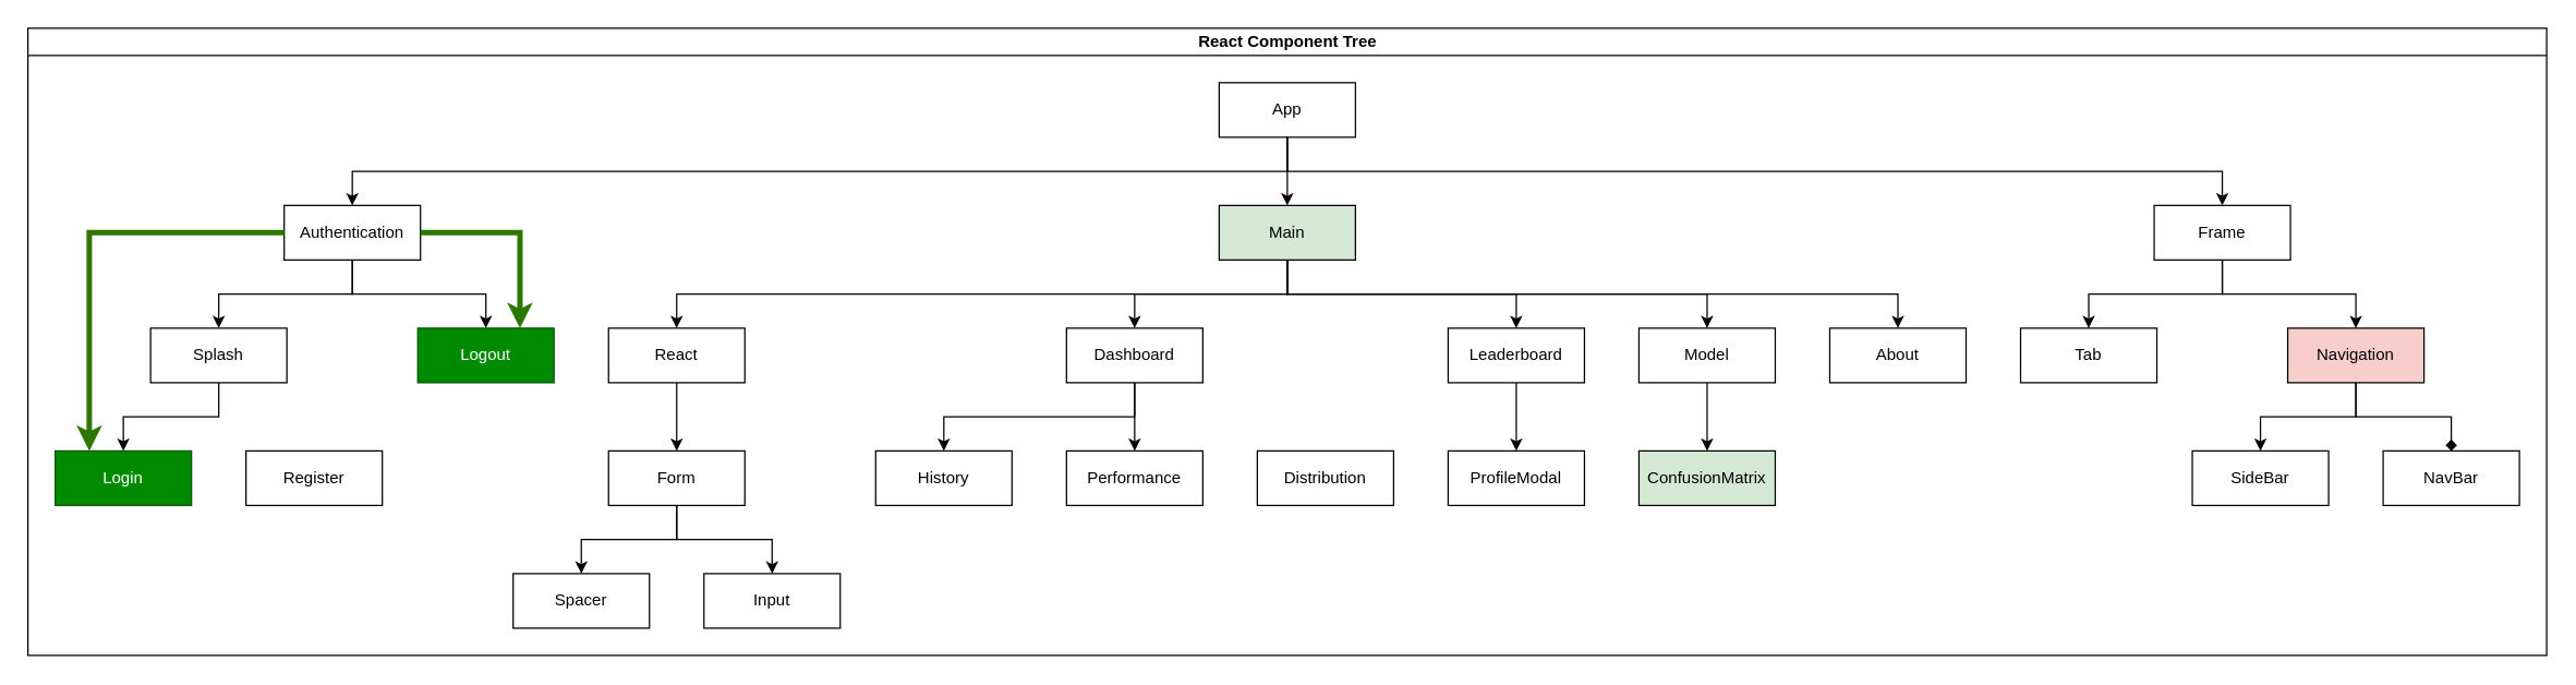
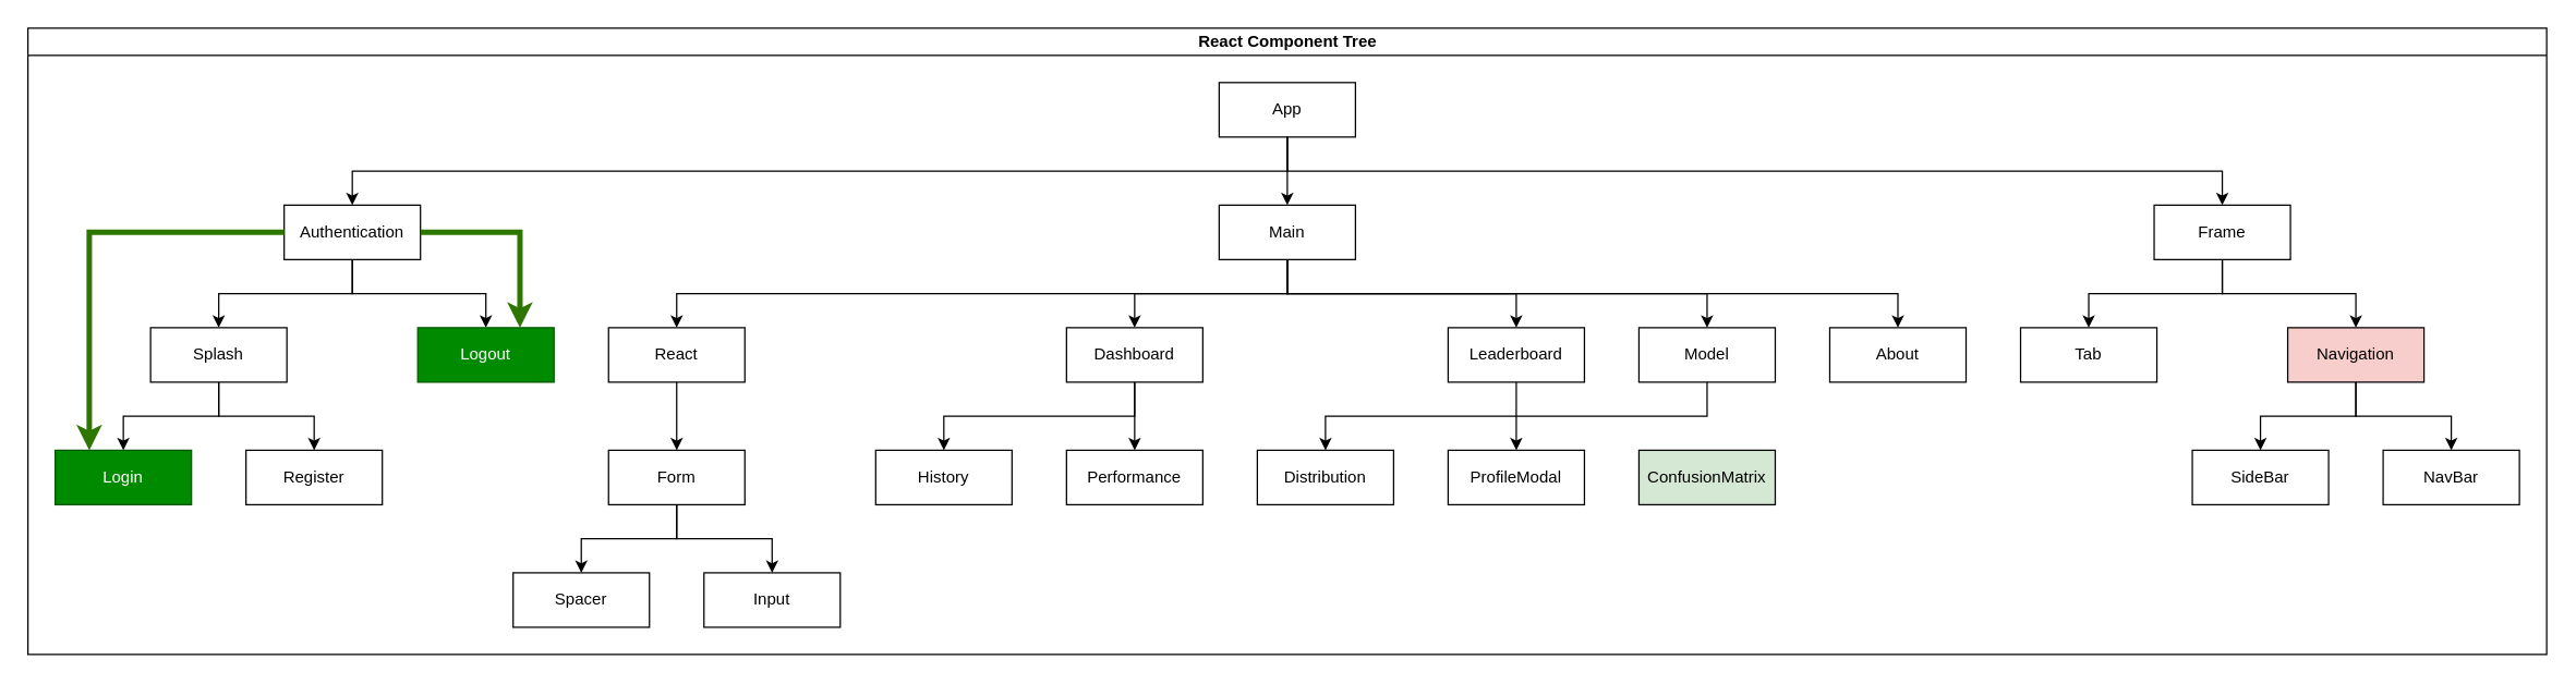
- <mxCell id="6" value="Main" style="whiteSpace=wrap;html=1;fillColor=#d5e8d4;" parent="2" vertex="1"><mxGeometry x="874" y="130" width="100" height="40" as="geometry" /></mxCell>
+ <mxCell id="6" value="Main" style="whiteSpace=wrap;html=1;" parent="2" vertex="1"><mxGeometry x="874" y="130" width="100" height="40" as="geometry" /></mxCell>
+ <mxCell id="33" value="" style="edgeStyle=elbowEdgeStyle;elbow=vertical;html=1;rounded=0;" parent="2" source="19" target="34" edge="1"><mxGeometry relative="1" as="geometry"><mxPoint x="-361" y="290" as="sourcePoint" /></mxGeometry></mxCell>
- <mxCell id="31" value="" style="edgeStyle=elbowEdgeStyle;elbow=vertical;html=1;rounded=0;" parent="2" source="30" target="32" edge="1"><mxGeometry relative="1" as="geometry"><mxPoint x="318" y="290" as="sourcePoint" /></mxGeometry></mxCell>
+ <mxCell id="31" value="" style="edgeStyle=elbowEdgeStyle;elbow=vertical;html=1;rounded=0;" parent="2" source="30" target="36" edge="1"><mxGeometry relative="1" as="geometry"><mxPoint x="318" y="290" as="sourcePoint" /></mxGeometry></mxCell>
- <mxCell id="46" value="" style="edgeStyle=elbowEdgeStyle;elbow=vertical;html=1;rounded=0;endArrow=diamond;" parent="2" source="42" target="45" edge="1"><mxGeometry relative="1" as="geometry"><mxPoint x="-49" y="190" as="sourcePoint" /></mxGeometry></mxCell>
+ <mxCell id="46" value="" style="edgeStyle=elbowEdgeStyle;elbow=vertical;html=1;rounded=0;" parent="2" source="42" target="45" edge="1"><mxGeometry relative="1" as="geometry"><mxPoint x="-49" y="190" as="sourcePoint" /></mxGeometry></mxCell>
